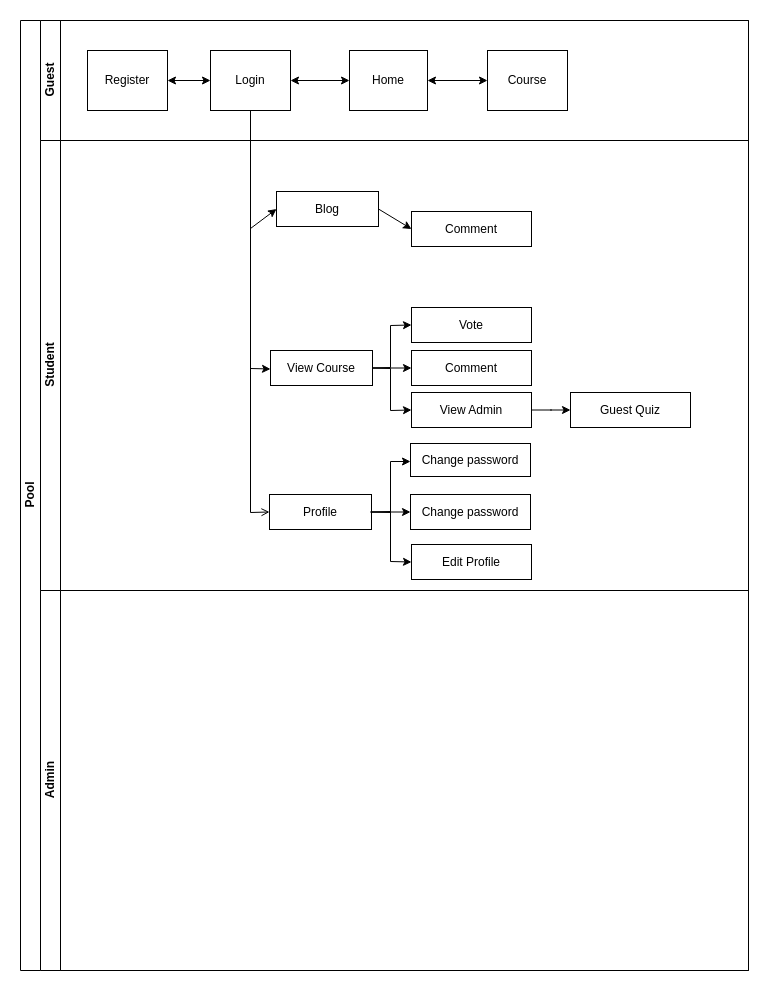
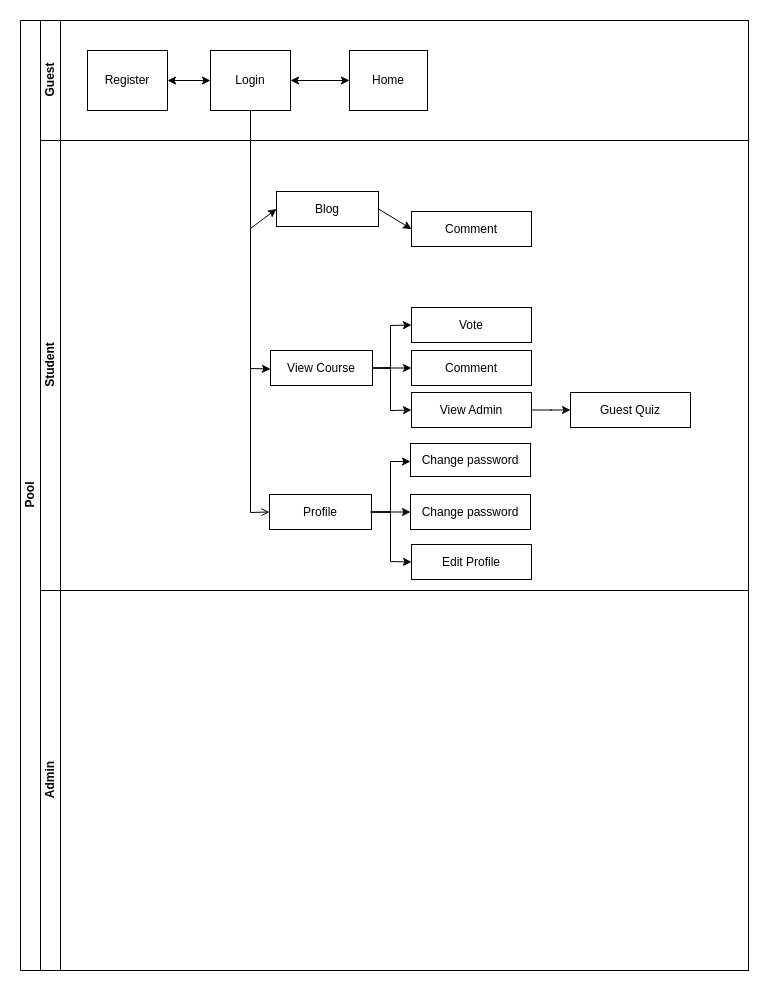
- <mxCell id="11" value="" style="endArrow=classic;startArrow=classic;html=1;rounded=0;entryX=0;entryY=0.5;entryDx=0;entryDy=0;exitX=1;exitY=0.5;exitDx=0;exitDy=0;" edge="1" parent="3" source="5" target="10"><mxGeometry width="50" height="50" relative="1" as="geometry"><mxPoint x="377" y="129" as="sourcePoint" /><mxPoint x="427" y="79" as="targetPoint" /></mxGeometry></mxCell>
- <mxCell id="10" value="Course" style="rounded=0;whiteSpace=wrap;html=1;fontFamily=Helvetica;fontSize=12;fontColor=#000000;align=center;" vertex="1" parent="3"><mxGeometry x="447" y="30" width="80" height="60" as="geometry" /></mxCell>
